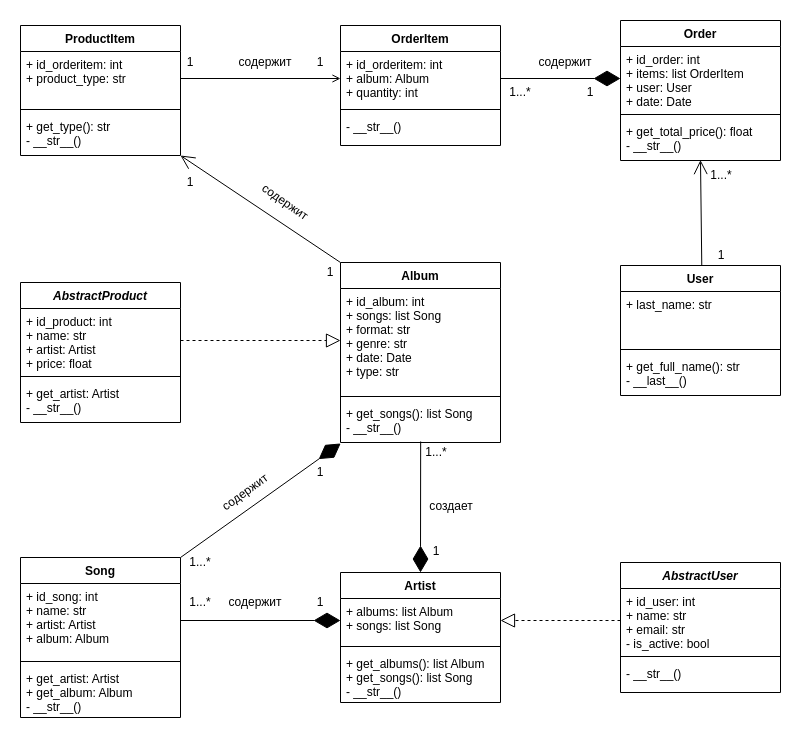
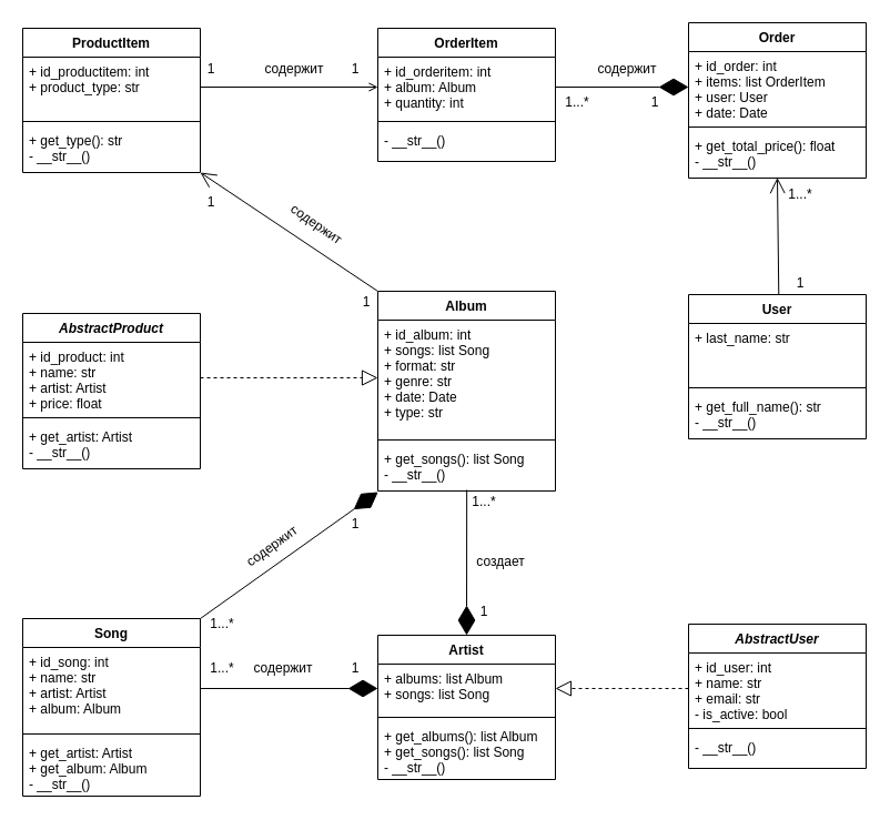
- <mxCell id="33" value="+ id_orderitem: int&#10;+ product_type: str" style="text;strokeColor=none;fillColor=none;align=left;verticalAlign=top;spacingLeft=4;spacingRight=4;overflow=hidden;rotatable=0;points=[[0,0.5],[1,0.5]];portConstraint=eastwest;" parent="32" vertex="1"><mxGeometry y="26" width="160" height="54" as="geometry" /></mxCell>
+ <mxCell id="33" value="+ id_productitem: int&#10;+ product_type: str" style="text;strokeColor=none;fillColor=none;align=left;verticalAlign=top;spacingLeft=4;spacingRight=4;overflow=hidden;rotatable=0;points=[[0,0.5],[1,0.5]];portConstraint=eastwest;" parent="32" vertex="1"><mxGeometry y="26" width="160" height="54" as="geometry" /></mxCell>
- <mxCell id="55" value="+ get_full_name(): str&#10;- __last__()" style="text;strokeColor=none;fillColor=none;align=left;verticalAlign=top;spacingLeft=4;spacingRight=4;overflow=hidden;rotatable=0;points=[[0,0.5],[1,0.5]];portConstraint=eastwest;" parent="52" vertex="1"><mxGeometry y="88" width="160" height="42" as="geometry" /></mxCell>
+ <mxCell id="55" value="+ get_full_name(): str&#10;- __str__()" style="text;strokeColor=none;fillColor=none;align=left;verticalAlign=top;spacingLeft=4;spacingRight=4;overflow=hidden;rotatable=0;points=[[0,0.5],[1,0.5]];portConstraint=eastwest;" parent="52" vertex="1"><mxGeometry y="88" width="160" height="42" as="geometry" /></mxCell>
